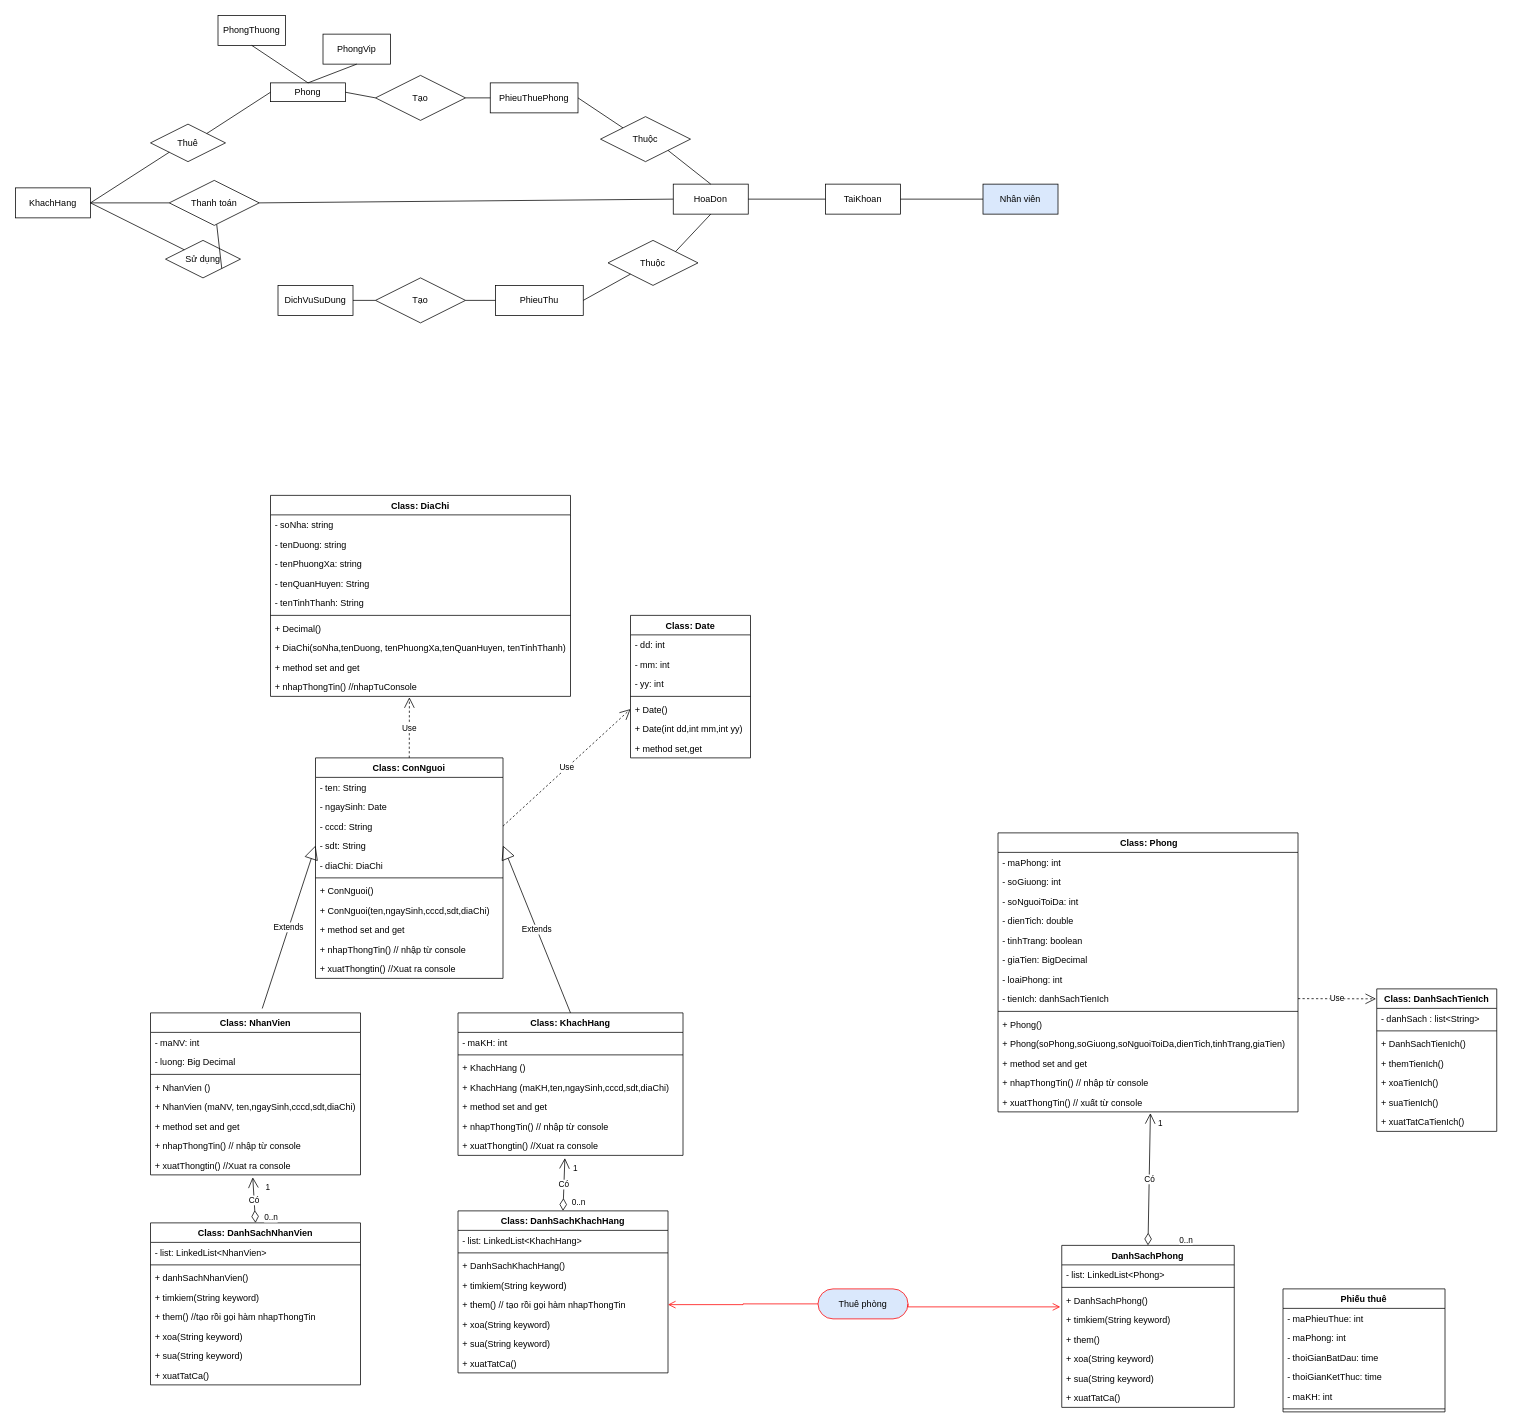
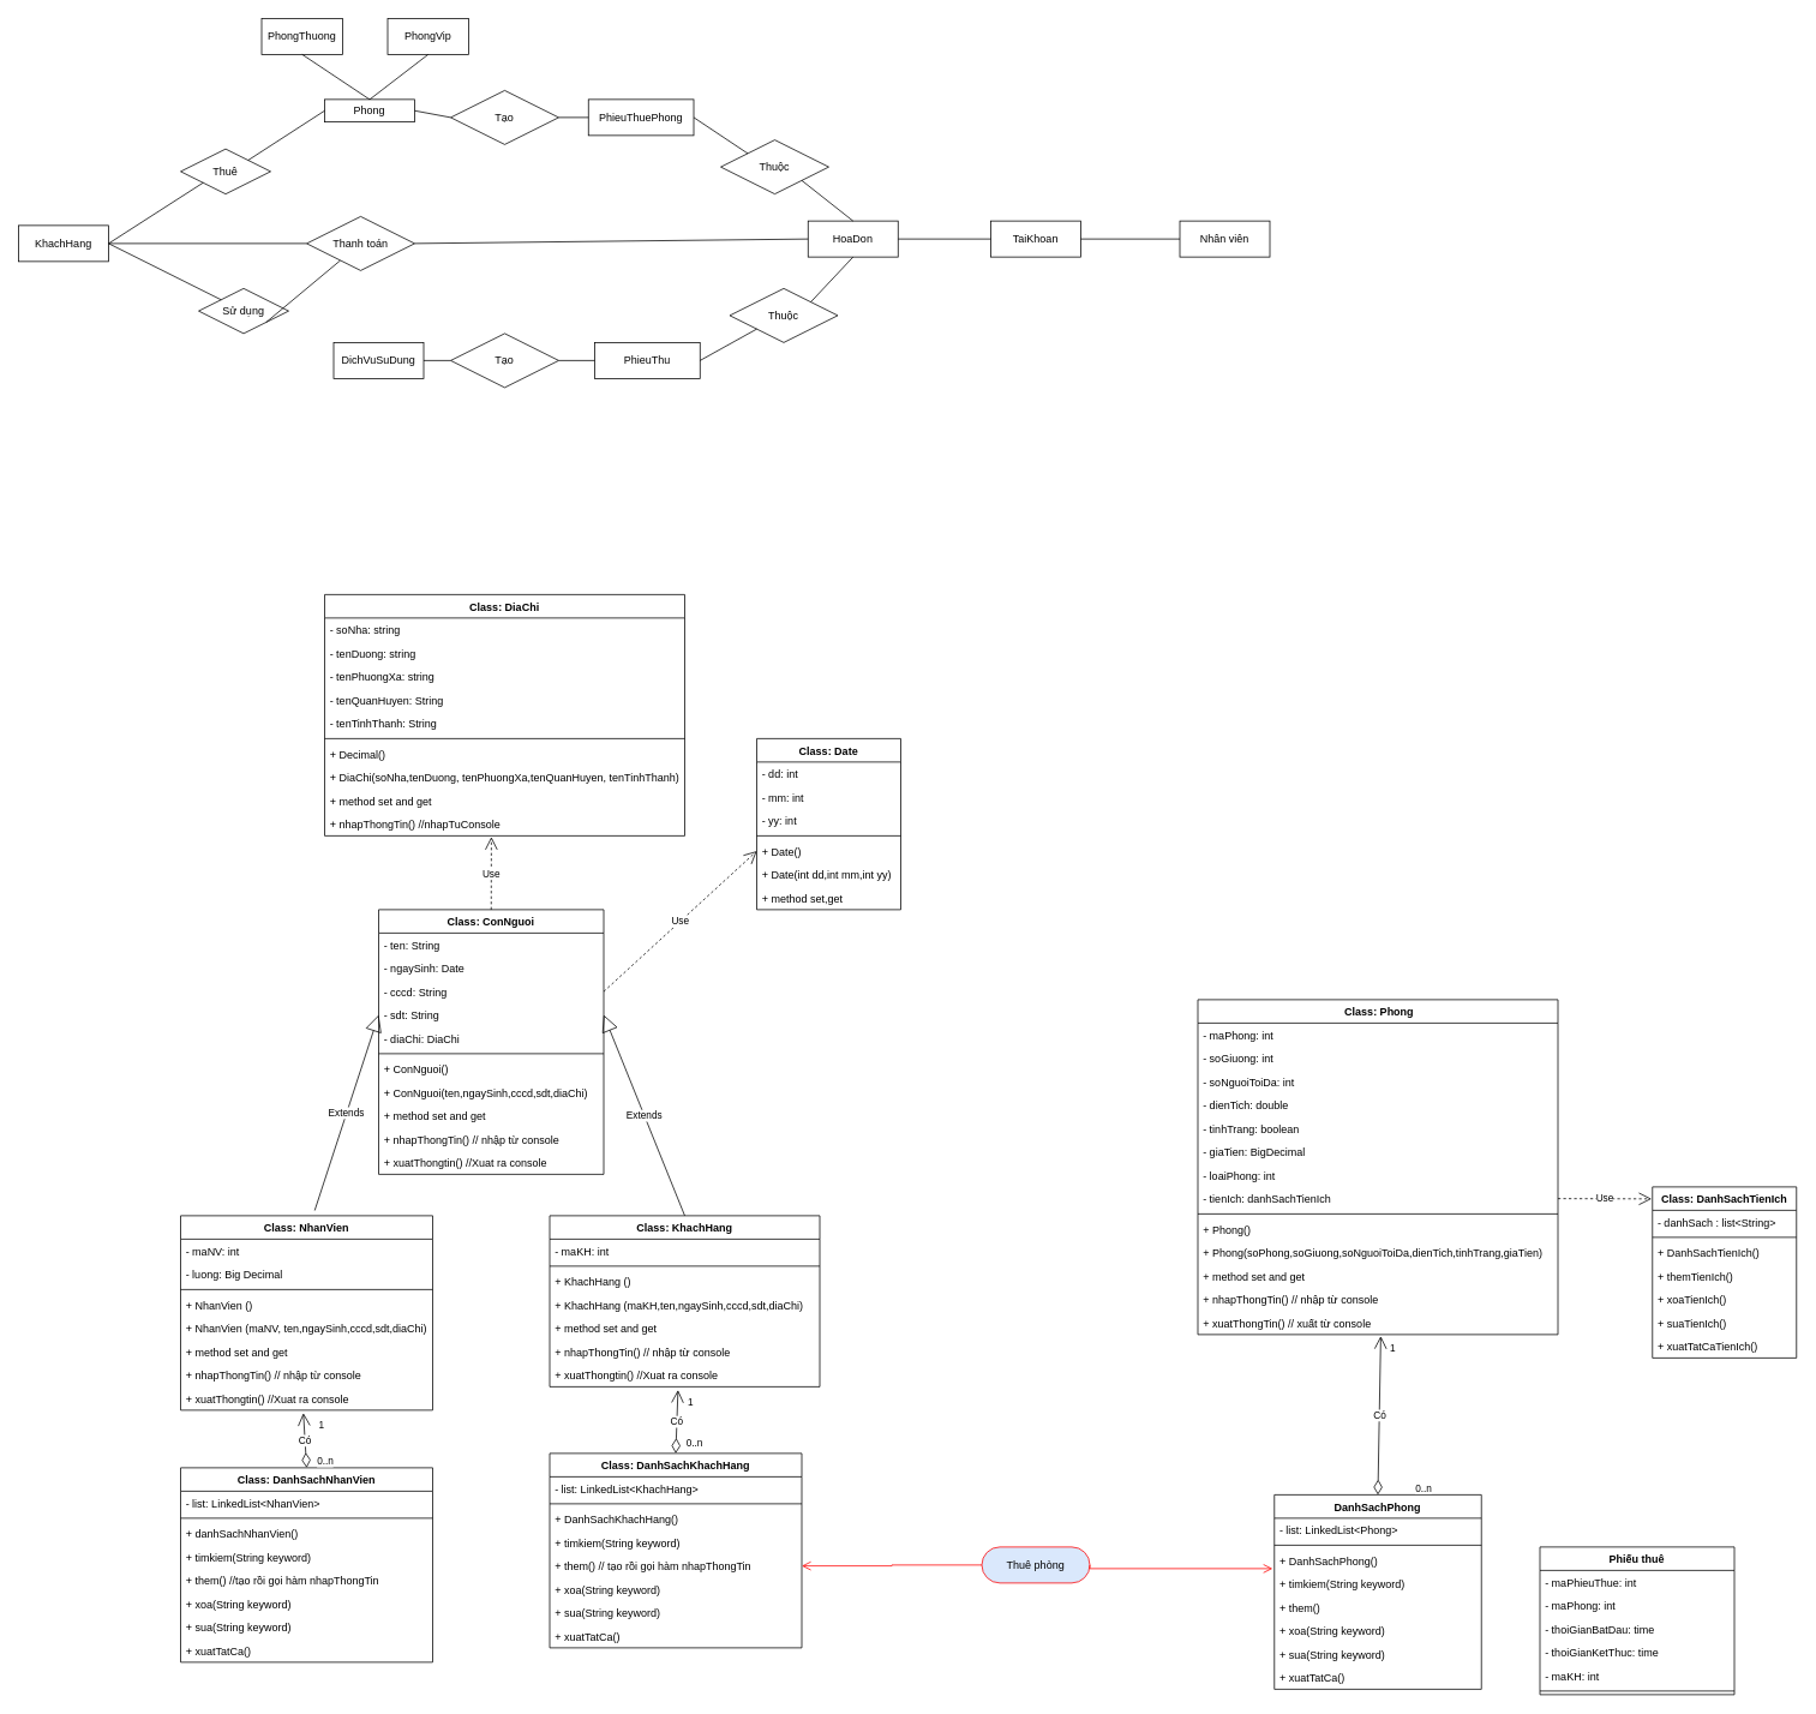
- <mxCell id="159" value="PhongVip" style="rounded=0;whiteSpace=wrap;html=1;" vertex="1" parent="1"><mxGeometry x="430" y="45" width="90" height="40" as="geometry" /></mxCell>
+ <mxCell id="159" value="PhongVip" style="rounded=0;whiteSpace=wrap;html=1;" vertex="1" parent="1"><mxGeometry x="430" y="20" width="90" height="40" as="geometry" /></mxCell>
- <mxCell id="130" value="Nhân viên" style="whiteSpace=wrap;html=1;align=center;fillColor=#dae8fc;" parent="115" vertex="1"><mxGeometry x="1290" y="145" width="100" height="40" as="geometry" /></mxCell>
+ <mxCell id="130" value="Nhân viên" style="whiteSpace=wrap;html=1;align=center;" parent="115" vertex="1"><mxGeometry x="1290" y="145" width="100" height="40" as="geometry" /></mxCell>
- <mxCell id="139" value="Thanh toán" style="shape=rhombus;perimeter=rhombusPerimeter;whiteSpace=wrap;html=1;align=center;" parent="115" vertex="1"><mxGeometry x="205" y="140" width="120" height="60" as="geometry" /></mxCell>
+ <mxCell id="139" value="Thanh toán" style="shape=rhombus;perimeter=rhombusPerimeter;whiteSpace=wrap;html=1;align=center;" parent="115" vertex="1"><mxGeometry x="320" y="140" width="120" height="60" as="geometry" /></mxCell>
